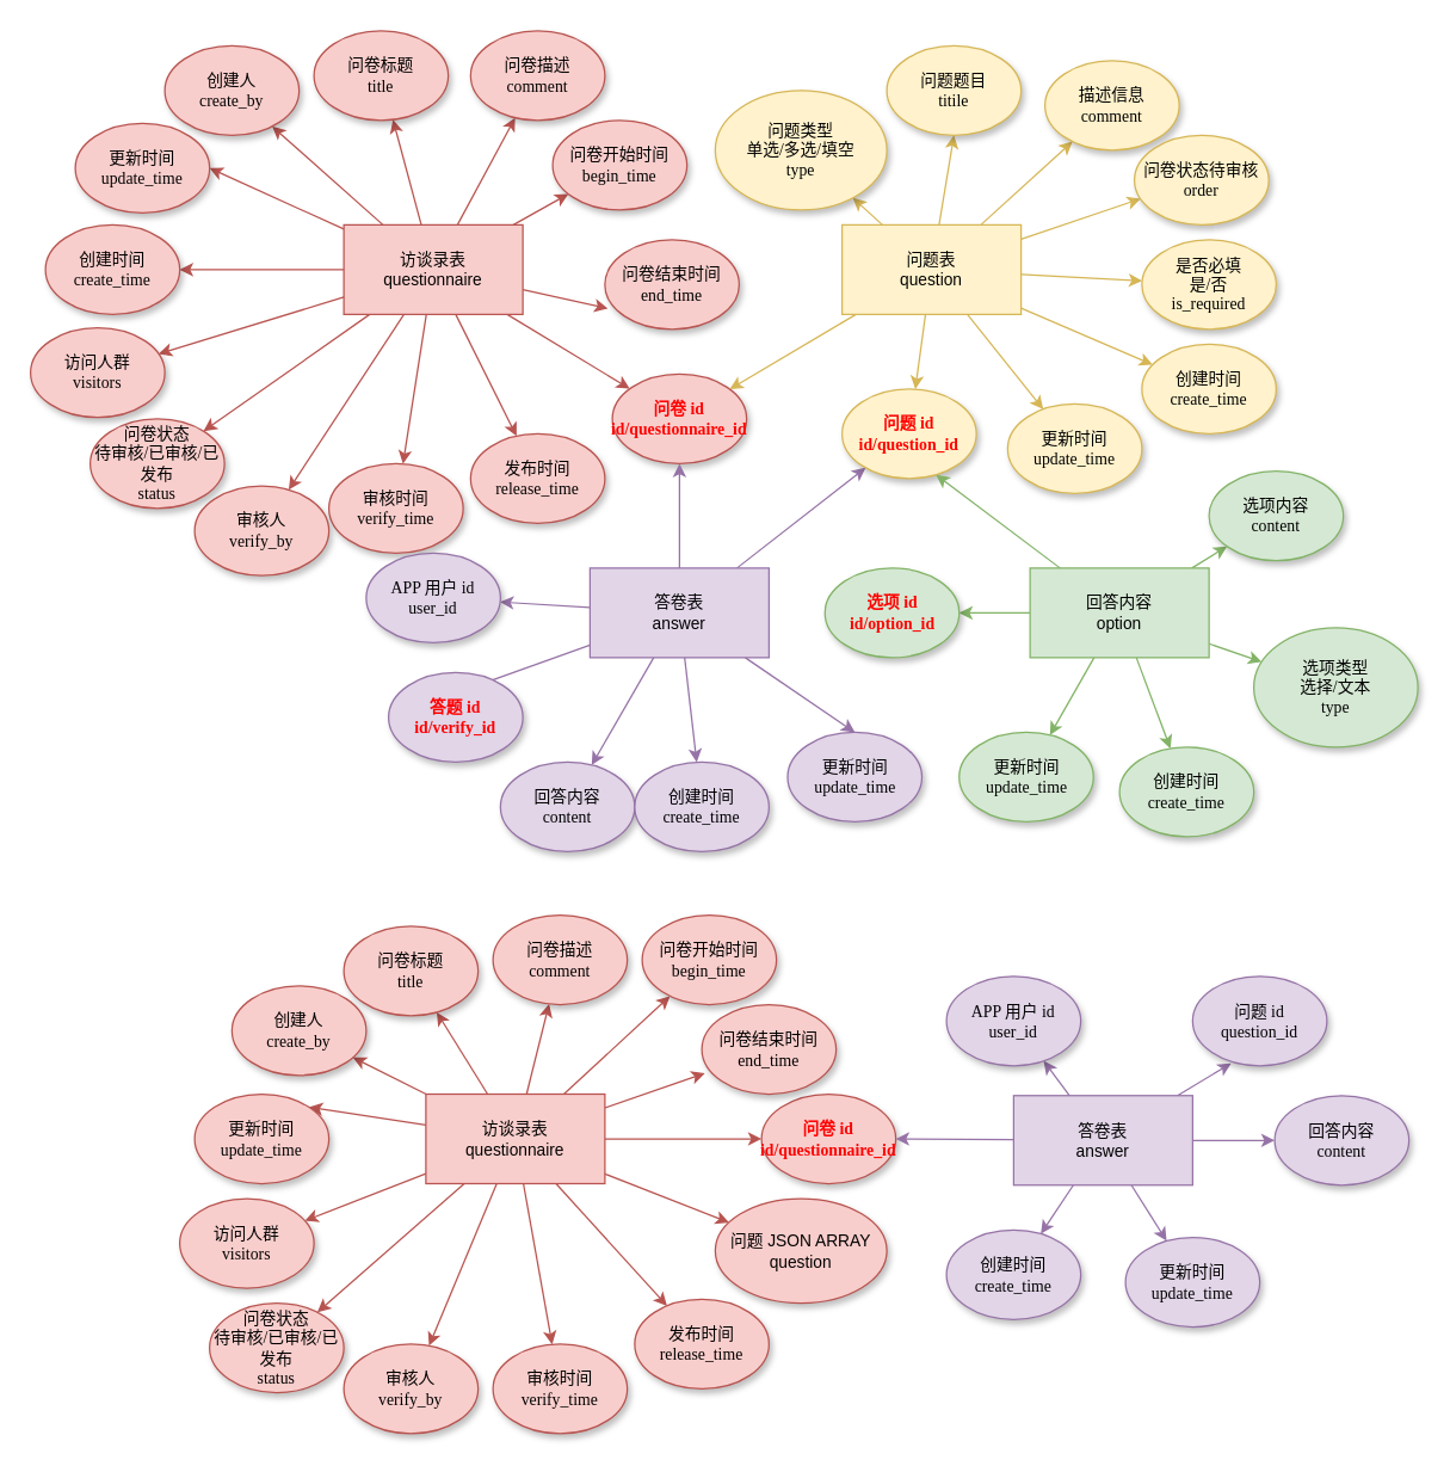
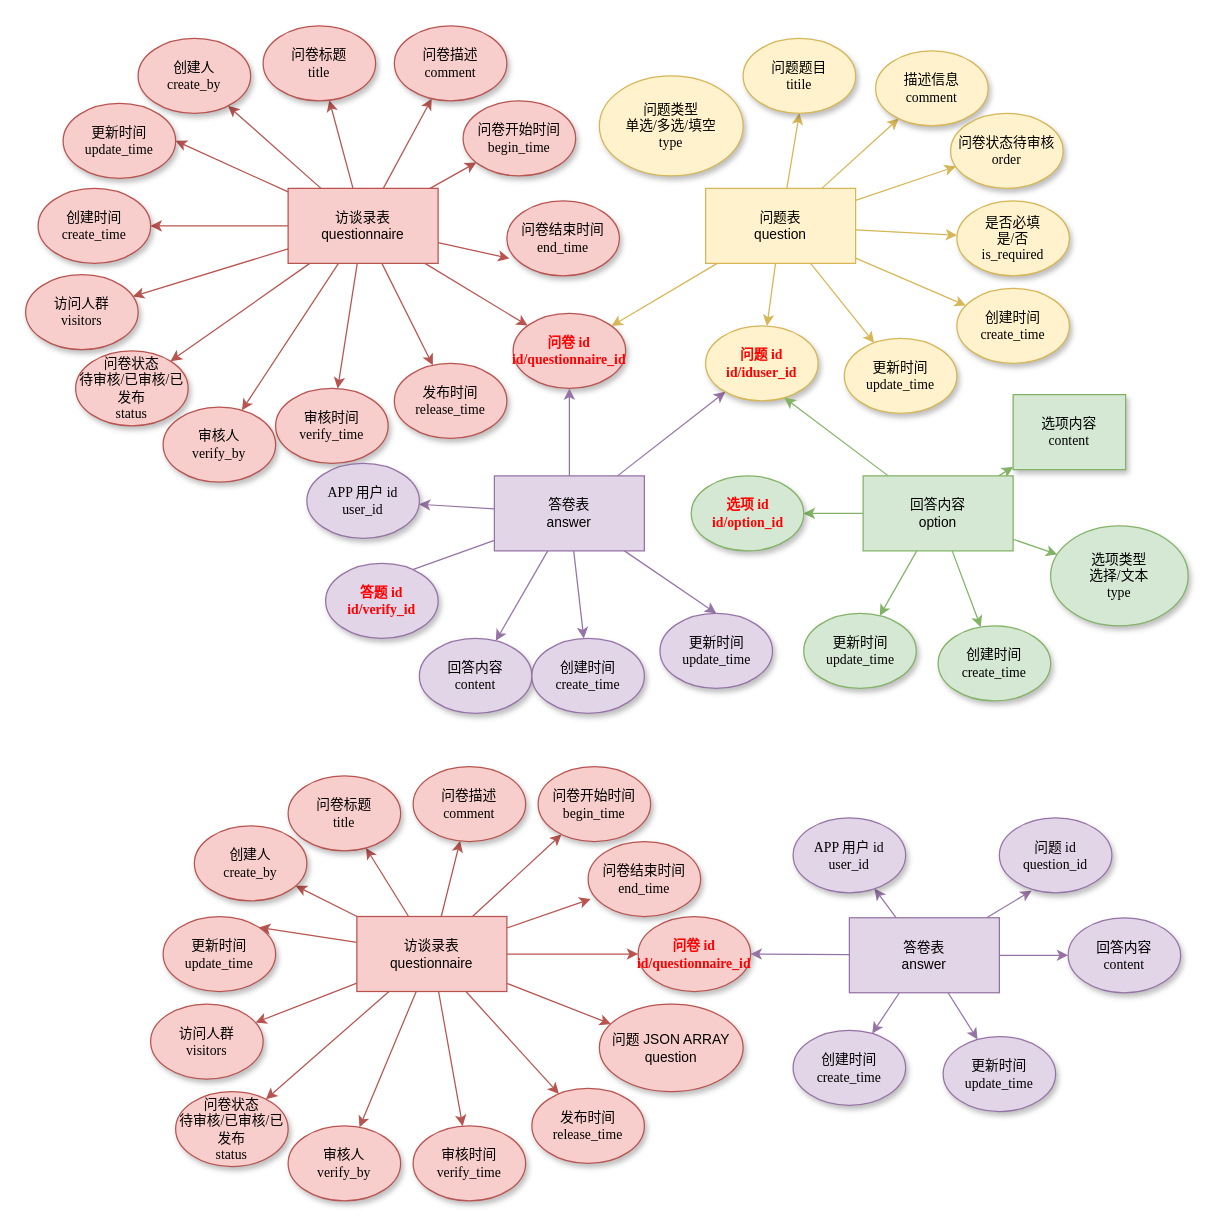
- <mxCell id="18" value="" style="edgeStyle=none;rounded=0;orthogonalLoop=1;jettySize=auto;html=1;fontSize=11;fillColor=#fff2cc;strokeColor=#d6b656;" parent="1" source="26" target="40" edge="1"><mxGeometry relative="1" as="geometry" /></mxCell>
- <mxCell id="39" value="&lt;font color=&quot;#ff0000&quot; style=&quot;font-size: 11px;&quot;&gt;&lt;b style=&quot;font-size: 11px;&quot;&gt;问题 id&lt;/b&gt;&lt;br style=&quot;font-size: 11px;&quot;&gt;&lt;b style=&quot;font-size: 11px;&quot;&gt;id/question_id&lt;/b&gt;&lt;br style=&quot;font-size: 11px;&quot;&gt;&lt;/font&gt;" style="ellipse;whiteSpace=wrap;html=1;rounded=0;shadow=1;comic=0;labelBackgroundColor=none;strokeWidth=1;fontFamily=Verdana;fontSize=11;align=center;fillColor=#fff2cc;strokeColor=#d6b656;" parent="1" vertex="1"><mxGeometry x="564" y="260" width="90" height="60" as="geometry" /></mxCell>
+ <mxCell id="39" value="&lt;font color=&quot;#ff0000&quot; style=&quot;font-size: 11px;&quot;&gt;&lt;b style=&quot;font-size: 11px;&quot;&gt;问题 id&lt;/b&gt;&lt;br style=&quot;font-size: 11px;&quot;&gt;&lt;b style=&quot;font-size: 11px;&quot;&gt;id/iduser_id&lt;/b&gt;&lt;br style=&quot;font-size: 11px;&quot;&gt;&lt;/font&gt;" style="ellipse;whiteSpace=wrap;html=1;rounded=0;shadow=1;comic=0;labelBackgroundColor=none;strokeWidth=1;fontFamily=Verdana;fontSize=11;align=center;fillColor=#fff2cc;strokeColor=#d6b656;" parent="1" vertex="1"><mxGeometry x="564" y="260" width="90" height="60" as="geometry" /></mxCell>
- <mxCell id="60" value="选项内容&lt;br&gt;content" style="ellipse;whiteSpace=wrap;html=1;rounded=0;shadow=1;comic=0;labelBackgroundColor=none;strokeWidth=1;fontFamily=Verdana;fontSize=11;align=center;fillColor=#d5e8d4;strokeColor=#82b366;" parent="1" vertex="1"><mxGeometry x="810" y="315" width="90" height="60" as="geometry" /></mxCell>
+ <mxCell id="60" value="选项内容&lt;br&gt;content" style="whiteSpace=wrap;html=1;shadow=1;comic=0;labelBackgroundColor=none;strokeWidth=1;fontFamily=Verdana;fontSize=11;align=center;fillColor=#d5e8d4;strokeColor=#82b366;rounded=0;" parent="1" vertex="1"><mxGeometry x="810" y="315" width="90" height="60" as="geometry" /></mxCell>
